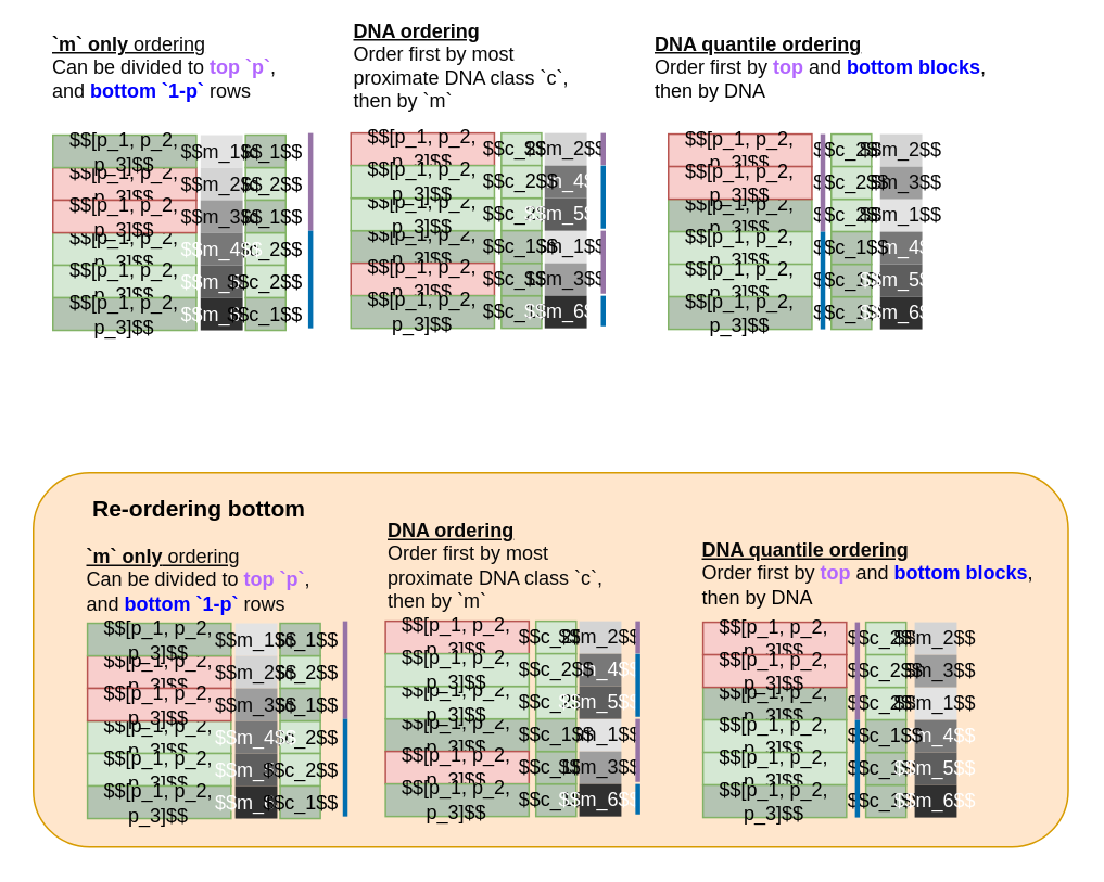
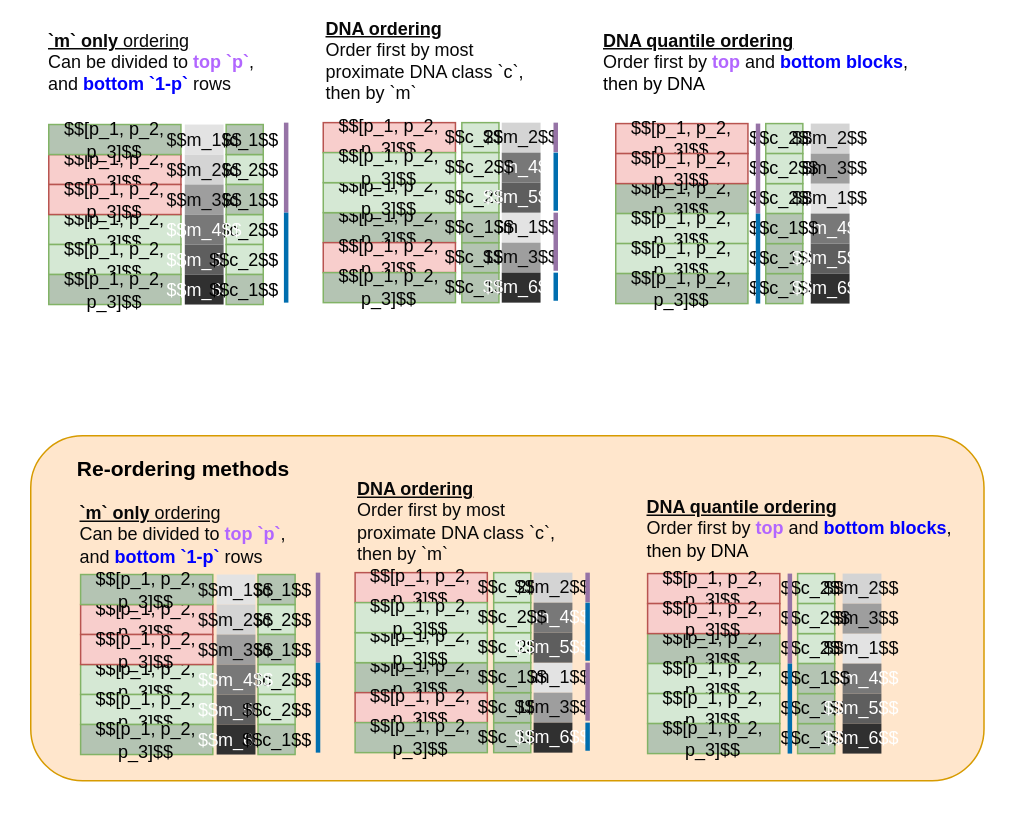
- <mxCell id="134" value="Re-ordering bottom" style="text;html=1;strokeColor=none;fillColor=none;align=center;verticalAlign=middle;whiteSpace=wrap;rounded=0;labelBackgroundColor=none;fontColor=#000000;fontStyle=1;fontSize=14;" vertex="1" parent="67"><mxGeometry x="14.5" y="7" width="173.99" height="30" as="geometry" /></mxCell>
+ <mxCell id="134" value="Re-ordering methods" style="text;html=1;strokeColor=none;fillColor=none;align=center;verticalAlign=middle;whiteSpace=wrap;rounded=0;labelBackgroundColor=none;fontColor=#000000;fontStyle=1;fontSize=14;" vertex="1" parent="67"><mxGeometry x="14.5" y="7" width="173.99" height="30" as="geometry" /></mxCell>
